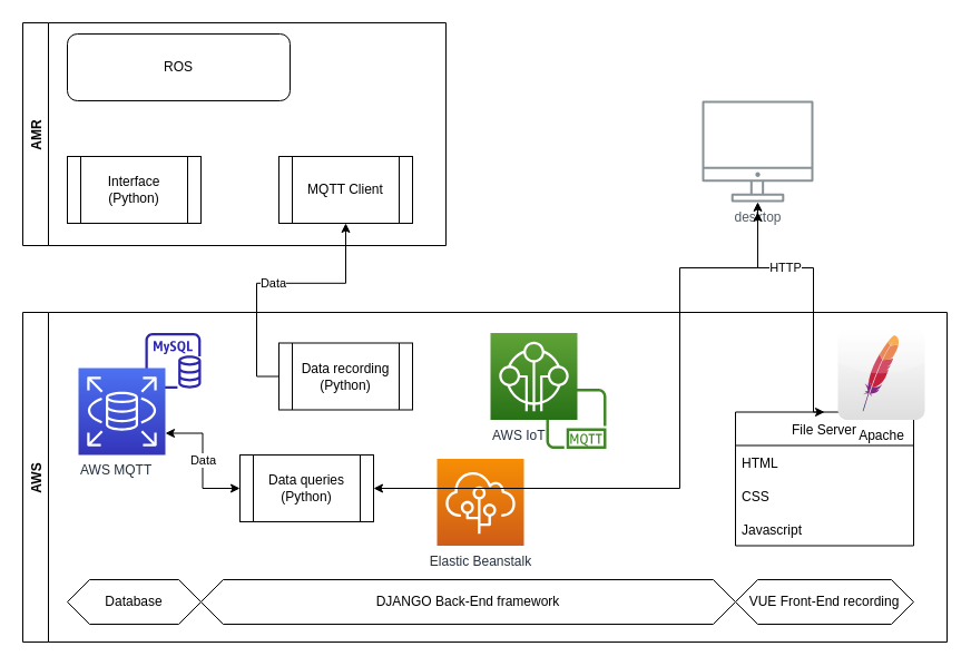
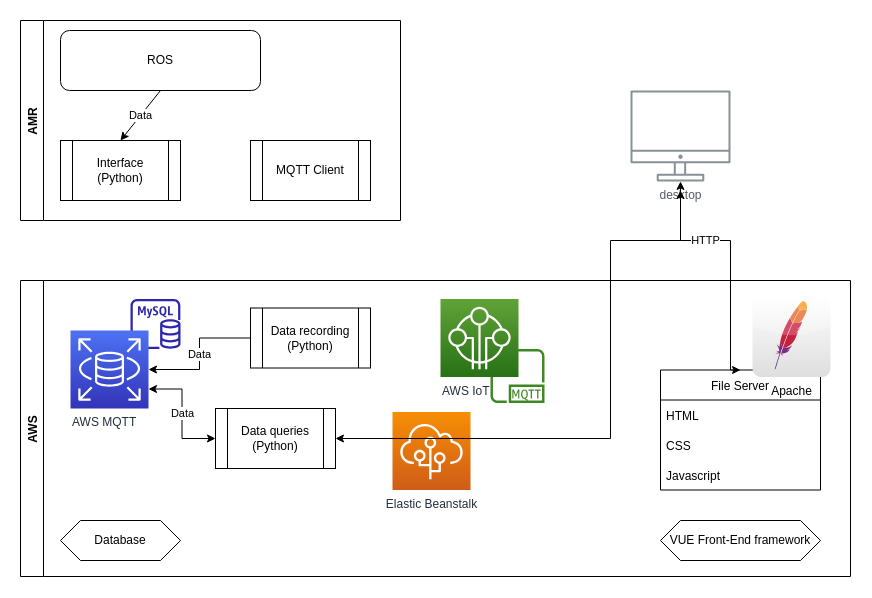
+ <mxCell id="5" value="Data" style="endArrow=classic;html=1;rounded=0;exitX=0.5;exitY=1;exitDx=0;exitDy=0;entryX=0.5;entryY=0;entryDx=0;entryDy=0;" parent="2" source="3" target="4" edge="1"><mxGeometry width="50" height="50" relative="1" as="geometry"><mxPoint x="310" y="270" as="sourcePoint" /><mxPoint x="360" y="220" as="targetPoint" /></mxGeometry></mxCell>
- <mxCell id="9" value="Data" style="edgeStyle=orthogonalEdgeStyle;rounded=0;orthogonalLoop=1;jettySize=auto;html=1;exitX=0;exitY=0.5;exitDx=0;exitDy=0;" parent="7" source="10" target="6" edge="1"><mxGeometry relative="1" as="geometry" /></mxCell>
+ <mxCell id="9" value="Data" style="edgeStyle=orthogonalEdgeStyle;rounded=0;orthogonalLoop=1;jettySize=auto;html=1;exitX=0;exitY=0.5;exitDx=0;exitDy=0;entryX=1;entryY=0.5;entryDx=0;entryDy=0;entryPerimeter=0;" parent="7" source="10" target="18" edge="1"><mxGeometry relative="1" as="geometry" /></mxCell>
- <mxCell id="16" value="DJANGO Back-End framework" style="shape=hexagon;perimeter=hexagonPerimeter2;whiteSpace=wrap;html=1;fixedSize=1;" parent="7" vertex="1"><mxGeometry x="160" y="240" width="480" height="40" as="geometry" /></mxCell>
- <mxCell id="15" value="VUE Front-End recording" style="shape=hexagon;perimeter=hexagonPerimeter2;whiteSpace=wrap;html=1;fixedSize=1;" parent="7" vertex="1"><mxGeometry x="640" y="240" width="160" height="40" as="geometry" /></mxCell>
+ <mxCell id="15" value="VUE Front-End framework" style="shape=hexagon;perimeter=hexagonPerimeter2;whiteSpace=wrap;html=1;fixedSize=1;" parent="7" vertex="1"><mxGeometry x="640" y="240" width="160" height="40" as="geometry" /></mxCell>
